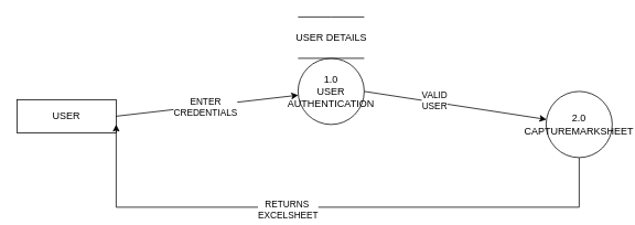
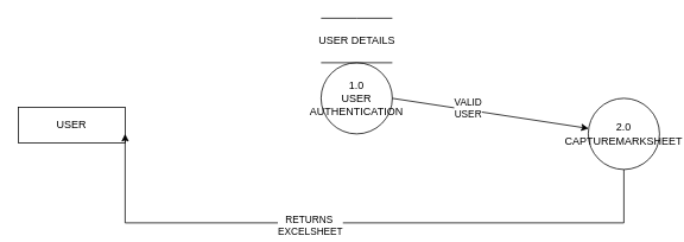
- <mxCell id="7" value="" style="endArrow=classic;html=1;rounded=0;exitX=1;exitY=0.5;exitDx=0;exitDy=0;" parent="1" source="2" target="5" edge="1"><mxGeometry width="50" height="50" relative="1" as="geometry"><mxPoint x="140" y="160" as="sourcePoint" /><mxPoint x="190" y="110" as="targetPoint" /></mxGeometry></mxCell>
- <mxCell id="8" value="ENTER&lt;div&gt;CREDENTIALS&lt;/div&gt;" style="edgeLabel;html=1;align=center;verticalAlign=middle;resizable=0;points=[];" parent="7" vertex="1" connectable="0"><mxGeometry x="-0.029" y="-1" relative="1" as="geometry"><mxPoint as="offset" /></mxGeometry></mxCell>
